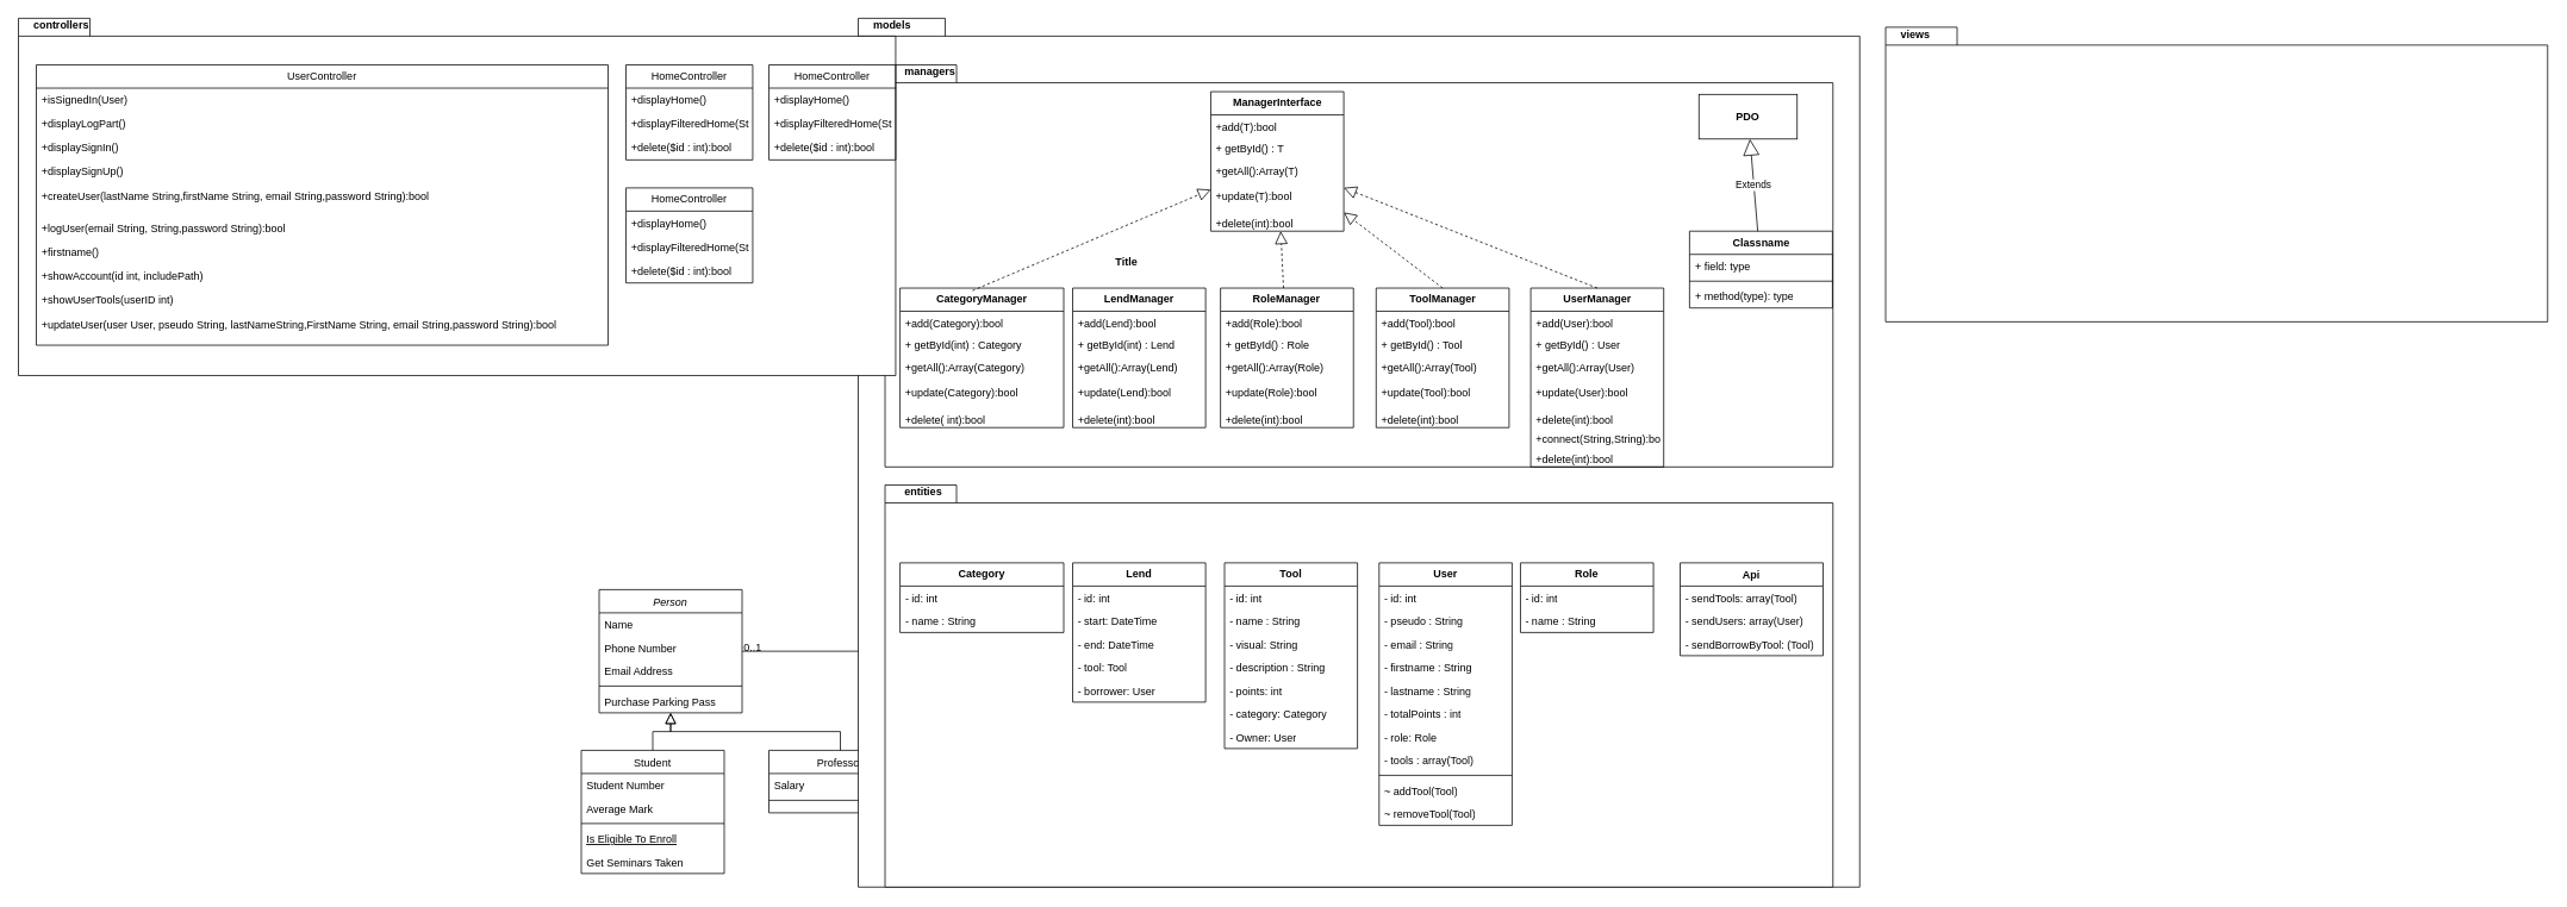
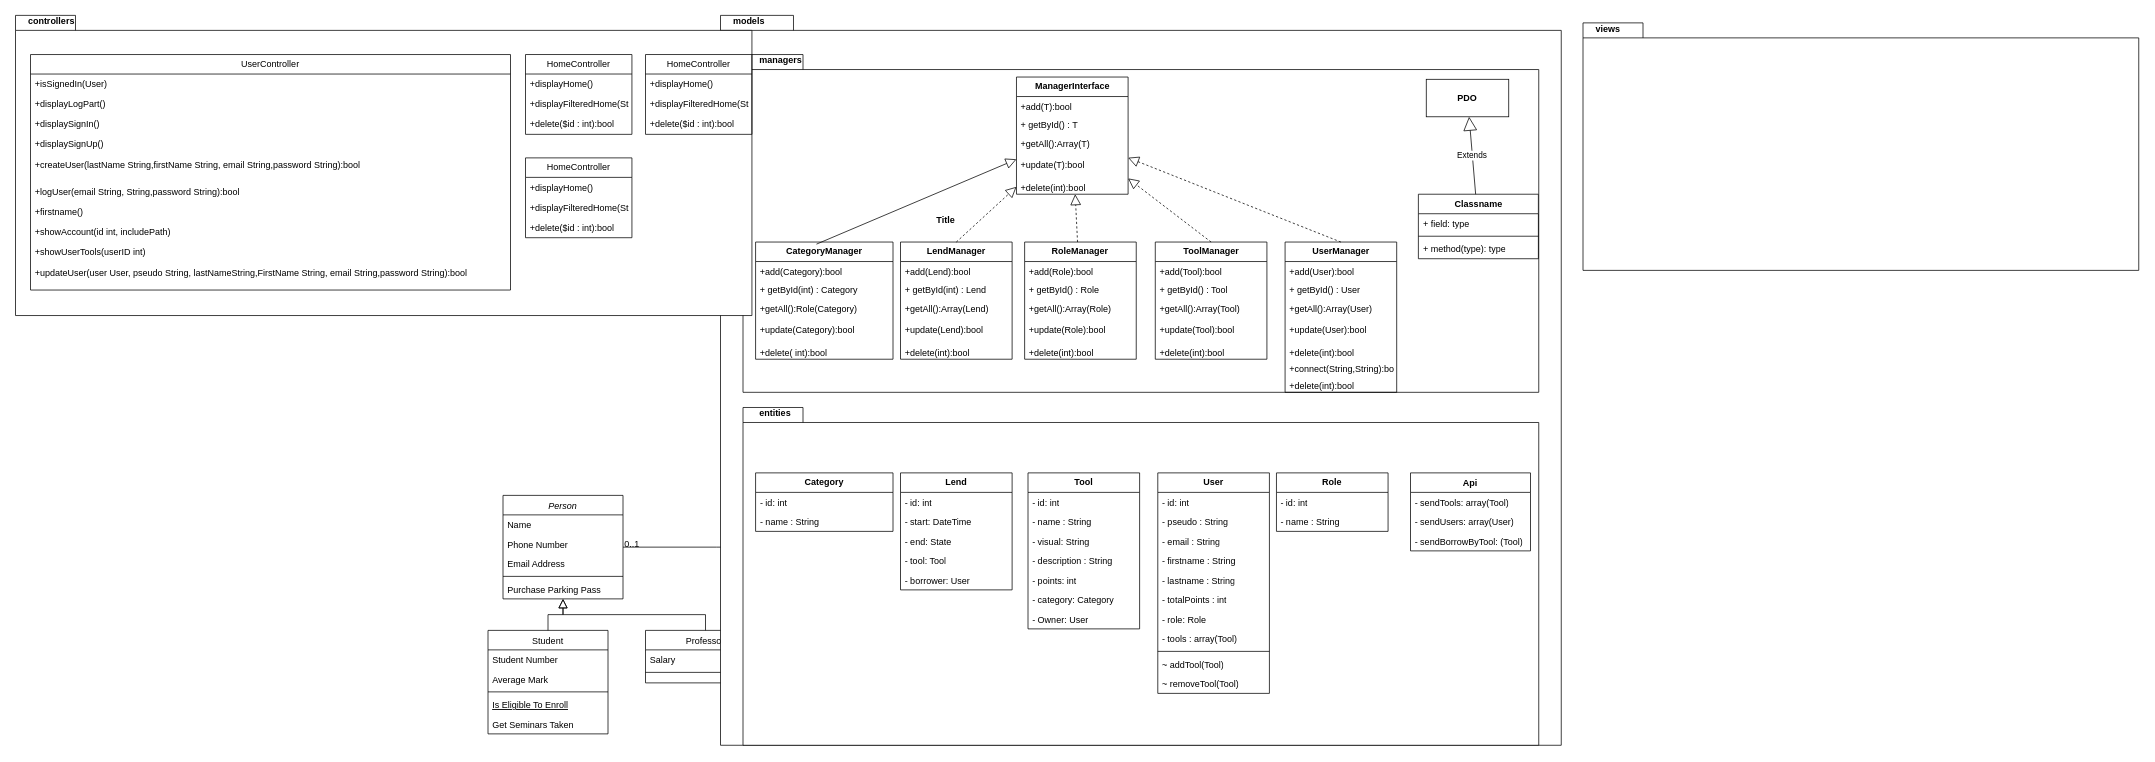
- <mxCell id="73" value="" style="endArrow=block;dashed=1;endFill=0;endSize=12;html=1;rounded=0;exitX=0.443;exitY=0.018;exitDx=0;exitDy=0;exitPerimeter=0;fontStyle=1" edge="1" parent="33" source="40" target="34"><mxGeometry width="160" relative="1" as="geometry"><mxPoint x="170" y="180" as="sourcePoint" /><mxPoint x="330" y="180" as="targetPoint" /></mxGeometry></mxCell>
+ <mxCell id="73" value="" style="endArrow=block;dashed=0;endFill=0;endSize=12;html=1;rounded=0;exitX=0.443;exitY=0.018;exitDx=0;exitDy=0;exitPerimeter=0;fontStyle=1;" edge="1" parent="33" source="40" target="34"><mxGeometry width="160" relative="1" as="geometry"><mxPoint x="170" y="180" as="sourcePoint" /><mxPoint x="330" y="180" as="targetPoint" /></mxGeometry></mxCell>
+ <mxCell id="82" value="" style="endArrow=block;dashed=1;endFill=0;endSize=12;html=1;rounded=0;exitX=0.5;exitY=0;exitDx=0;exitDy=0;" edge="1" parent="33" source="46" target="34"><mxGeometry width="160" relative="1" as="geometry"><mxPoint x="270" y="227.78" as="sourcePoint" /><mxPoint x="430" y="227.78" as="targetPoint" /></mxGeometry></mxCell>
- <mxCell id="43" value="+getAll():Array(Category)" style="text;align=left;verticalAlign=top;spacingLeft=4;spacingRight=4;overflow=hidden;rotatable=0;points=[[0,0.5],[1,0.5]];portConstraint=eastwest;" vertex="1" parent="40"><mxGeometry y="76.06" width="183.22" height="28.13" as="geometry" /></mxCell>
+ <mxCell id="43" value="+getAll():Role(Category)" style="text;align=left;verticalAlign=top;spacingLeft=4;spacingRight=4;overflow=hidden;rotatable=0;points=[[0,0.5],[1,0.5]];portConstraint=eastwest;" vertex="1" parent="40"><mxGeometry y="76.06" width="183.22" height="28.13" as="geometry" /></mxCell>
- <mxCell id="90" value="- end: DateTime" style="text;strokeColor=none;fillColor=none;align=left;verticalAlign=top;spacingLeft=4;spacingRight=4;overflow=hidden;rotatable=0;points=[[0,0.5],[1,0.5]];portConstraint=eastwest;whiteSpace=wrap;html=1;" vertex="1" parent="87"><mxGeometry y="78" width="148.823" height="26" as="geometry" /></mxCell>
+ <mxCell id="90" value="- end: State" style="text;strokeColor=none;fillColor=none;align=left;verticalAlign=top;spacingLeft=4;spacingRight=4;overflow=hidden;rotatable=0;points=[[0,0.5],[1,0.5]];portConstraint=eastwest;whiteSpace=wrap;html=1;" vertex="1" parent="87"><mxGeometry y="78" width="148.823" height="26" as="geometry" /></mxCell>
